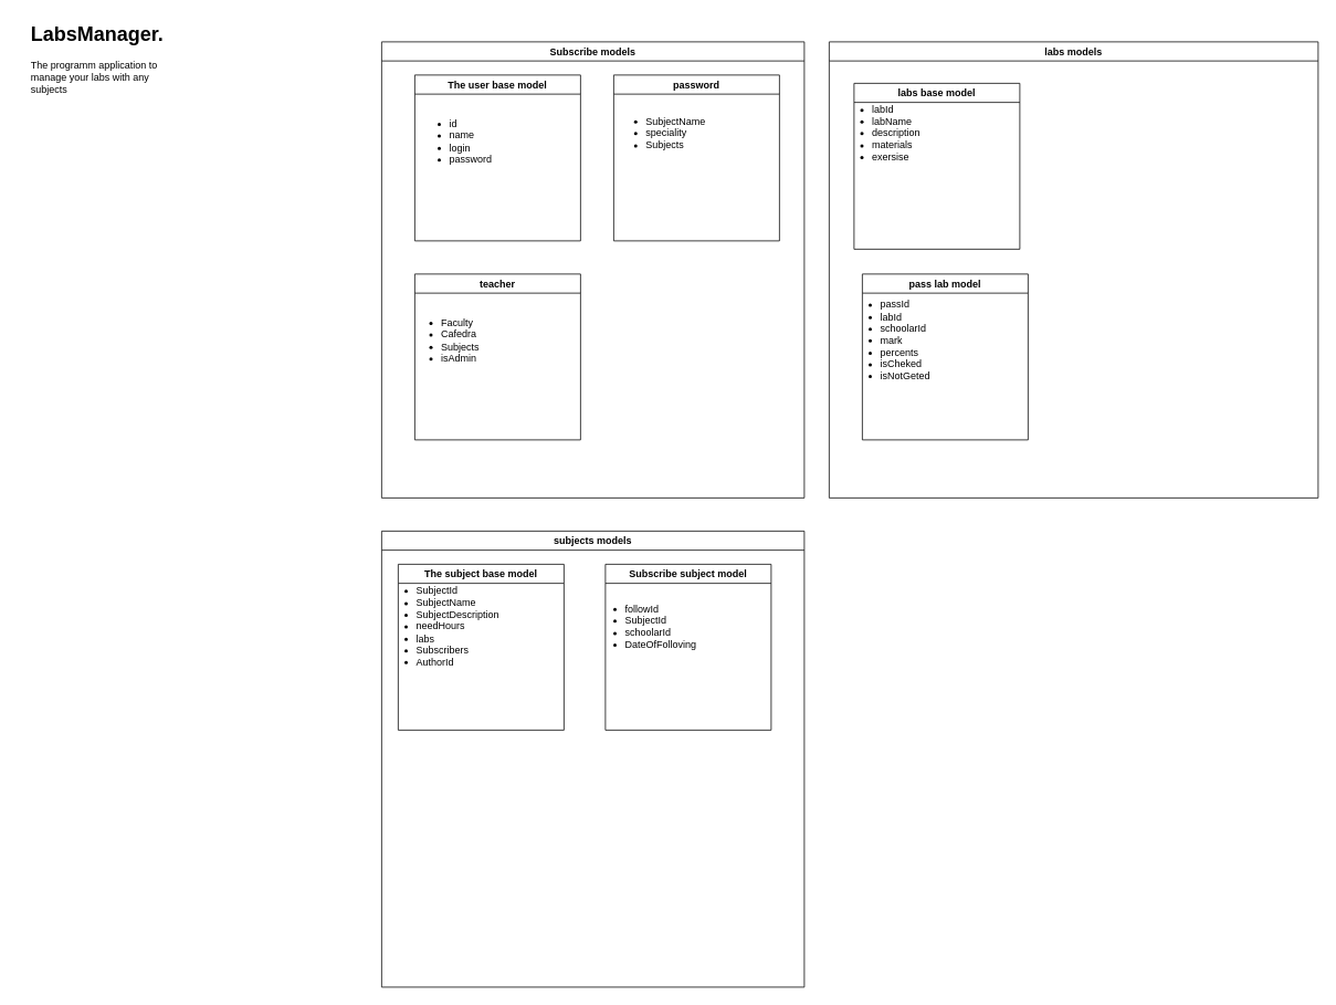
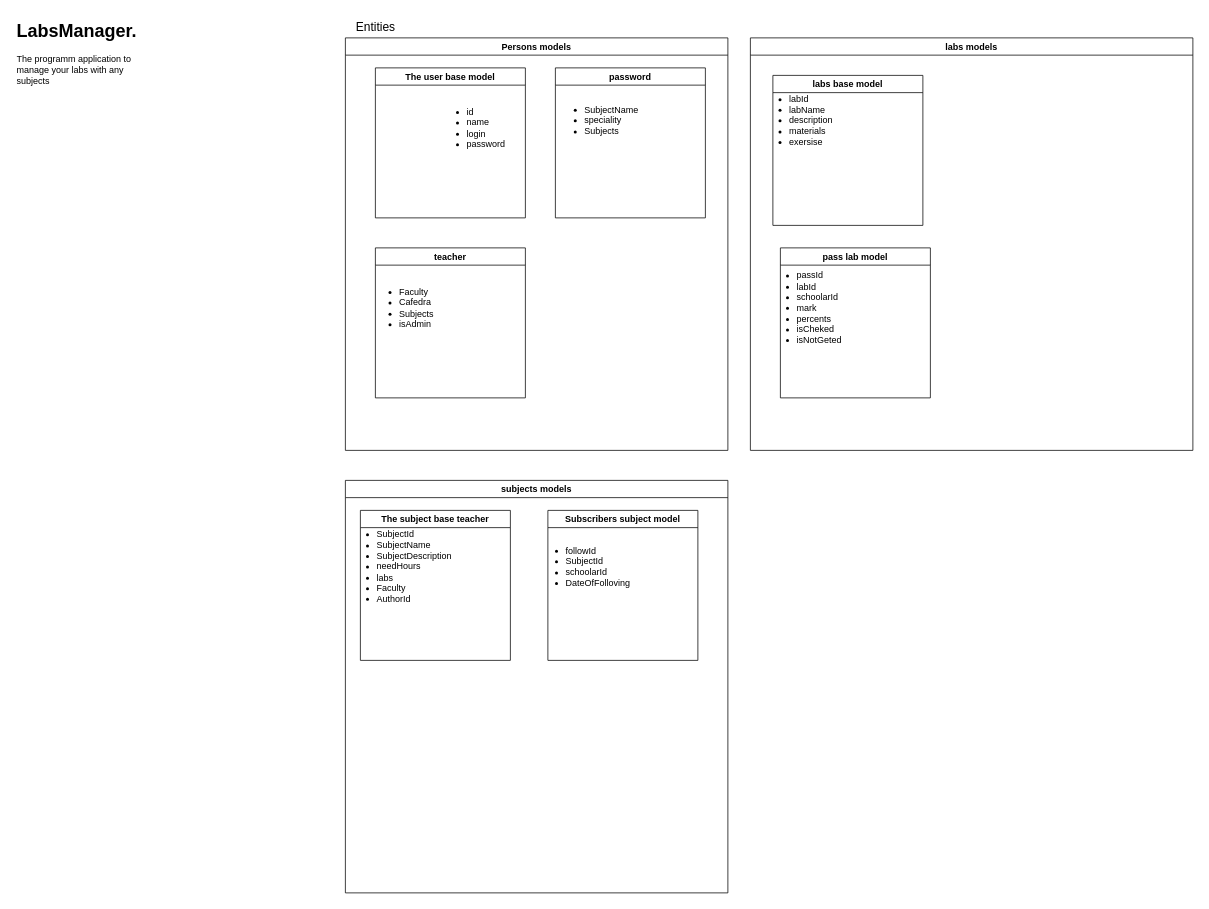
+ <mxCell id="3" value="&lt;font style=&quot;font-size: 16px;&quot;&gt;Entities&lt;/font&gt;" style="text;html=1;align=center;verticalAlign=middle;resizable=0;points=[];autosize=1;strokeColor=none;fillColor=none;" vertex="1" parent="1"><mxGeometry x="460" y="20" width="80" height="30" as="geometry" /></mxCell>
- <mxCell id="4" value="Subscribe models" style="swimlane;whiteSpace=wrap;html=1;" vertex="1" parent="1"><mxGeometry x="460" y="50" width="510" height="550" as="geometry"><mxRectangle x="440" y="40" width="140" height="30" as="alternateBounds" /></mxGeometry></mxCell>
+ <mxCell id="4" value="Persons models" style="swimlane;whiteSpace=wrap;html=1;" vertex="1" parent="1"><mxGeometry x="460" y="50" width="510" height="550" as="geometry"><mxRectangle x="440" y="40" width="140" height="30" as="alternateBounds" /></mxGeometry></mxCell>
- <mxCell id="2" value="&lt;h1 style=&quot;margin-top: 0px;&quot;&gt;LabsManager.&lt;/h1&gt;&lt;div&gt;The programm application to manage your labs with any subjects&lt;/div&gt;" style="text;html=1;whiteSpace=wrap;overflow=hidden;rounded=0;" vertex="1" parent="1"><mxGeometry x="35" y="20" width="180" height="120" as="geometry" /></mxCell>
+ <mxCell id="2" value="&lt;h1 style=&quot;margin-top: 0px;&quot;&gt;LabsManager.&lt;/h1&gt;&lt;div&gt;The programm application to manage your labs with any subjects&lt;/div&gt;" style="text;html=1;whiteSpace=wrap;overflow=hidden;rounded=0;" vertex="1" parent="1"><mxGeometry y="20" width="180" height="120" as="geometry" x="20" /></mxCell>
- <mxCell id="10" value="&lt;ul&gt;&lt;li&gt;id&lt;/li&gt;&lt;li&gt;name&lt;/li&gt;&lt;li&gt;login&lt;/li&gt;&lt;li&gt;password&lt;/li&gt;&lt;/ul&gt;" style="text;html=1;align=left;verticalAlign=middle;resizable=0;points=[];autosize=1;strokeColor=none;fillColor=none;" vertex="1" parent="9"><mxGeometry y="30" width="110" height="100" as="geometry" /></mxCell>
+ <mxCell id="10" value="&lt;ul&gt;&lt;li&gt;id&lt;/li&gt;&lt;li&gt;name&lt;/li&gt;&lt;li&gt;login&lt;/li&gt;&lt;li&gt;password&lt;/li&gt;&lt;/ul&gt;" style="text;html=1;align=left;verticalAlign=middle;resizable=0;points=[];autosize=1;strokeColor=none;fillColor=none;" vertex="1" parent="9"><mxGeometry x="80" y="30" width="110" height="100" as="geometry" /></mxCell>
- <mxCell id="17" value="The subject base model" style="swimlane;whiteSpace=wrap;html=1;" vertex="1" parent="16"><mxGeometry x="20" y="40" width="200" height="200" as="geometry" /></mxCell>
+ <mxCell id="17" value="The subject base teacher" style="swimlane;whiteSpace=wrap;html=1;" vertex="1" parent="16"><mxGeometry x="20" y="40" width="200" height="200" as="geometry" /></mxCell>
- <mxCell id="19" value="Subscribe subject model" style="swimlane;whiteSpace=wrap;html=1;" vertex="1" parent="16"><mxGeometry x="270" y="40" width="200" height="200" as="geometry" /></mxCell>
+ <mxCell id="19" value="Subscribers subject model" style="swimlane;whiteSpace=wrap;html=1;" vertex="1" parent="16"><mxGeometry x="270" y="40" width="200" height="200" as="geometry" /></mxCell>
- <mxCell id="18" value="&lt;ul&gt;&lt;li&gt;SubjectId&lt;/li&gt;&lt;li&gt;SubjectName&lt;/li&gt;&lt;li&gt;SubjectDescription&lt;/li&gt;&lt;li&gt;needHours&lt;/li&gt;&lt;li&gt;labs&lt;/li&gt;&lt;li&gt;Subscribers&lt;/li&gt;&lt;li&gt;AuthorId&lt;/li&gt;&lt;/ul&gt;" style="text;html=1;align=left;verticalAlign=middle;resizable=0;points=[];autosize=1;strokeColor=none;fillColor=none;" vertex="1" parent="17"><mxGeometry x="-20" y="5" width="160" height="140" as="geometry" /></mxCell>
+ <mxCell id="18" value="&lt;ul&gt;&lt;li&gt;SubjectId&lt;/li&gt;&lt;li&gt;SubjectName&lt;/li&gt;&lt;li&gt;SubjectDescription&lt;/li&gt;&lt;li&gt;needHours&lt;/li&gt;&lt;li&gt;labs&lt;/li&gt;&lt;li&gt;Faculty&lt;/li&gt;&lt;li&gt;AuthorId&lt;/li&gt;&lt;/ul&gt;" style="text;html=1;align=left;verticalAlign=middle;resizable=0;points=[];autosize=1;strokeColor=none;fillColor=none;" vertex="1" parent="17"><mxGeometry x="-20" y="5" width="160" height="140" as="geometry" /></mxCell>
